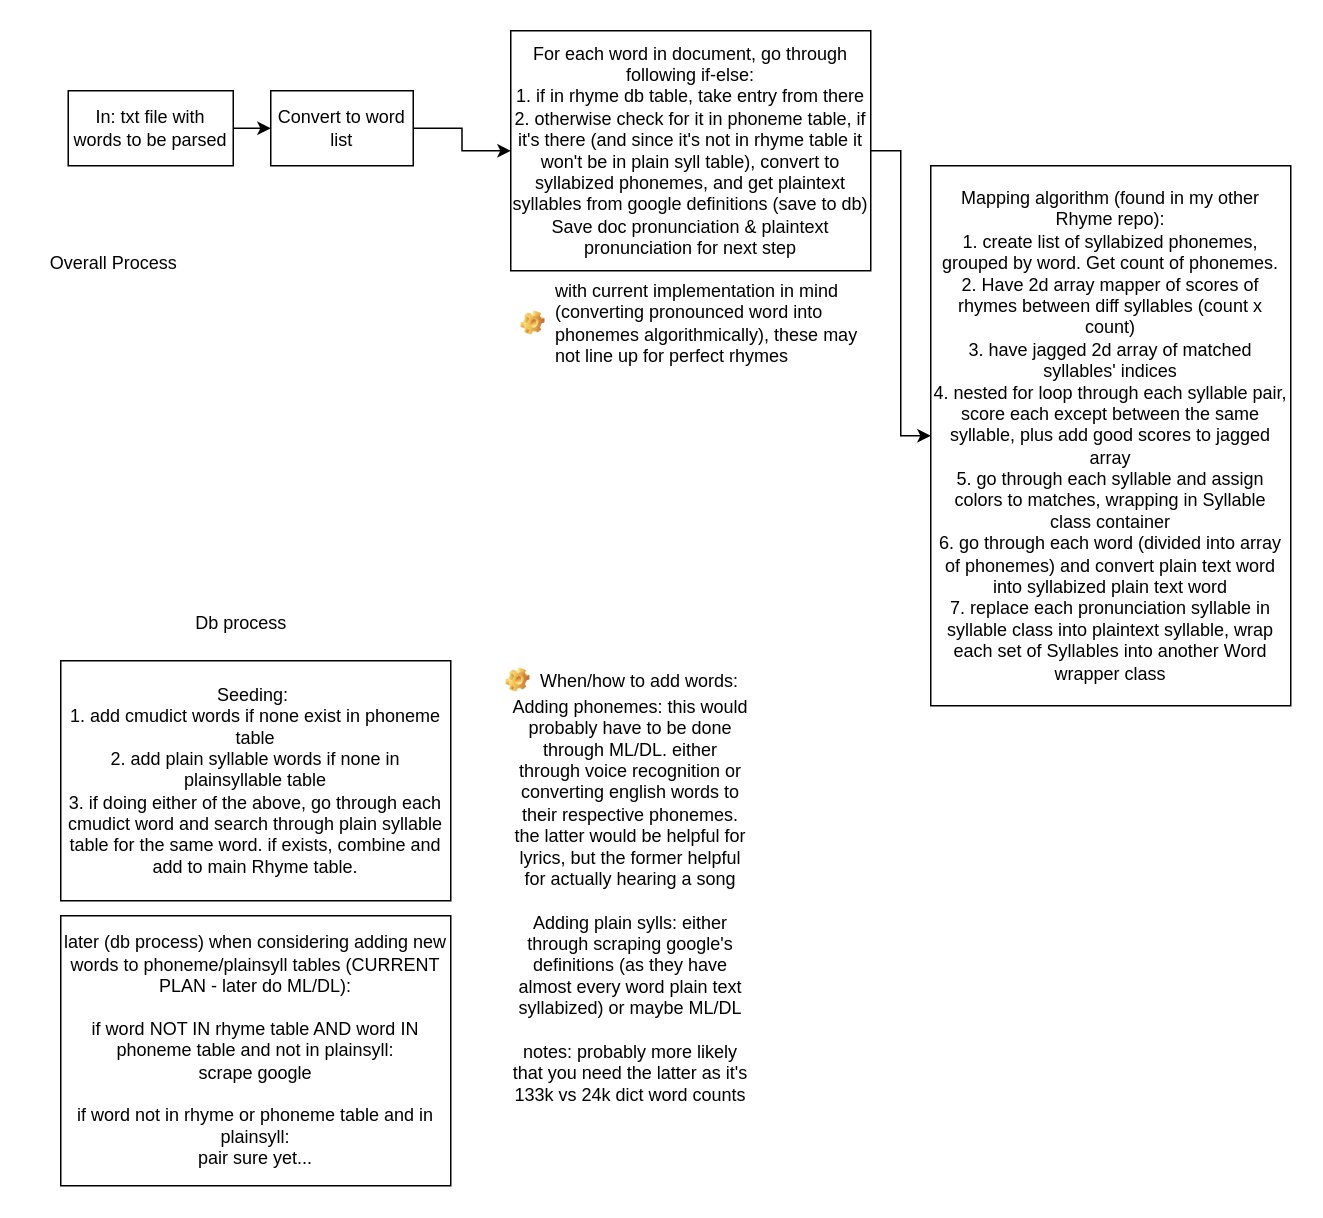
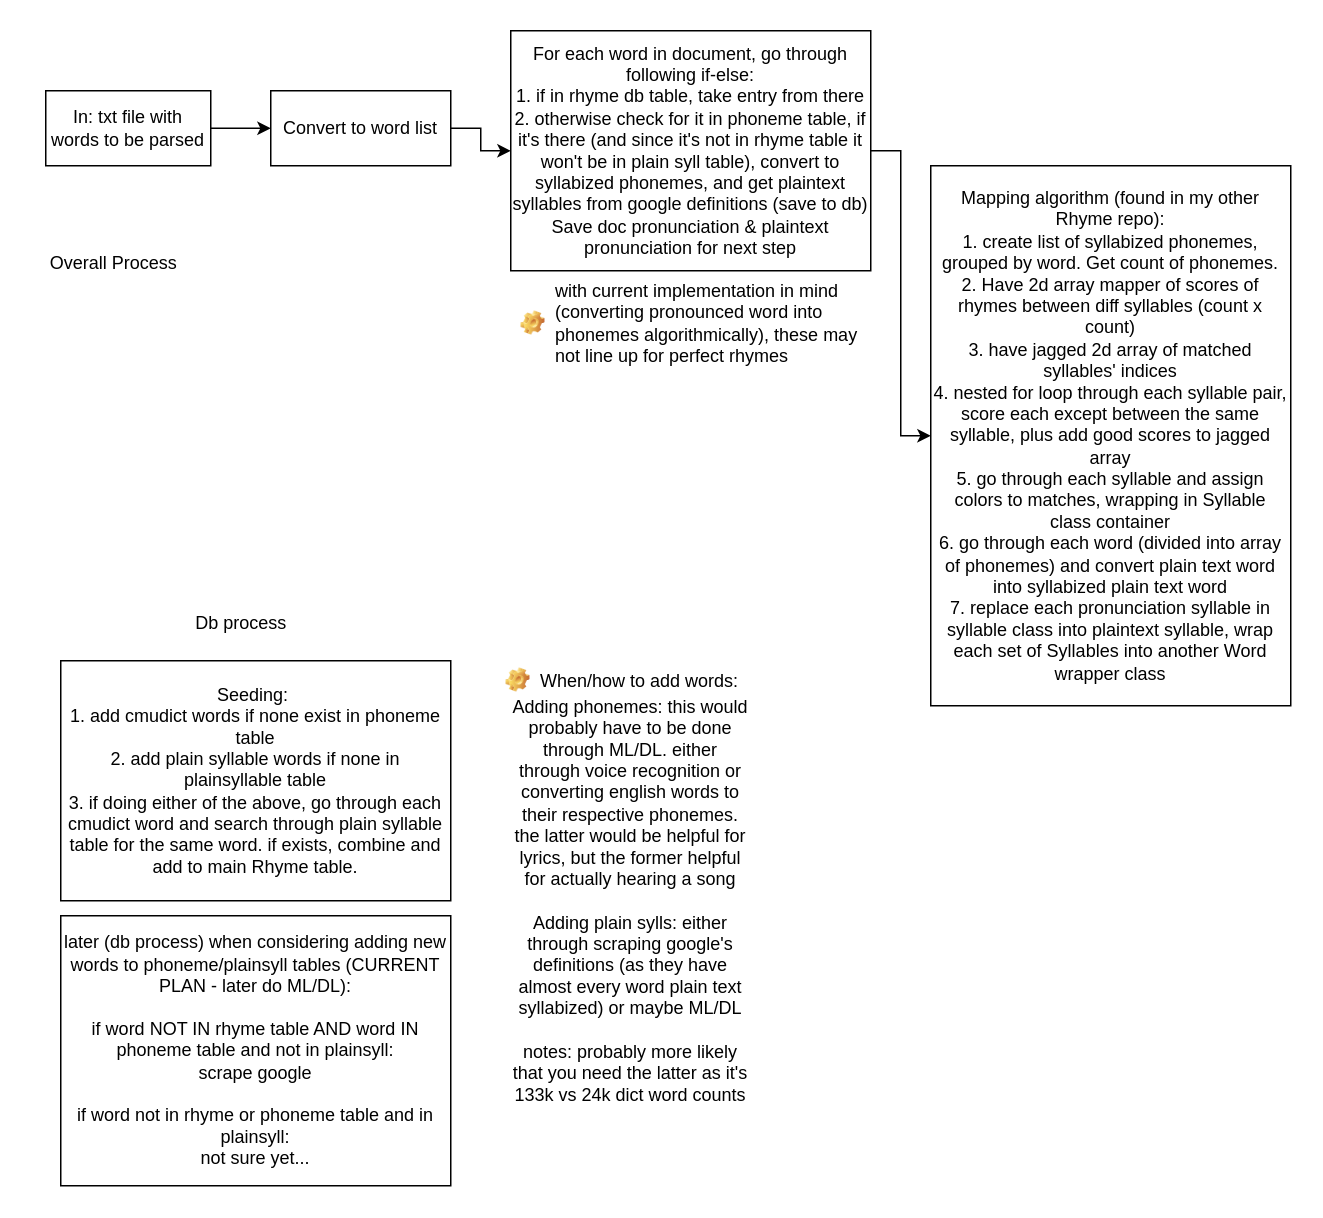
- <mxCell id="3" value="In: txt file with words to be parsed" style="html=1;whiteSpace=wrap;" parent="1" vertex="1"><mxGeometry x="45" y="60" width="110" height="50" as="geometry" /></mxCell>
+ <mxCell id="3" value="In: txt file with words to be parsed" style="html=1;whiteSpace=wrap;" parent="1" vertex="1"><mxGeometry x="30" y="60" width="110" height="50" as="geometry" /></mxCell>
- <mxCell id="5" value="Convert to word list" style="html=1;whiteSpace=wrap;" parent="1" vertex="1"><mxGeometry x="180" y="60" width="95" height="50" as="geometry" /></mxCell>
+ <mxCell id="5" value="Convert to word list" style="html=1;whiteSpace=wrap;" parent="1" vertex="1"><mxGeometry x="180" y="60" width="120" height="50" as="geometry" /></mxCell>
- <mxCell id="13" value="later (db process) when considering adding new words to phoneme/plainsyll tables (CURRENT PLAN - later do ML/DL):&lt;div&gt;&lt;br&gt;&lt;div&gt;if word NOT IN rhyme table AND word IN phoneme table and not in plainsyll:&lt;/div&gt;&lt;div&gt;scrape google&lt;/div&gt;&lt;div&gt;&lt;br&gt;&lt;/div&gt;&lt;div&gt;if word not in rhyme or phoneme table and in plainsyll:&lt;/div&gt;&lt;div&gt;pair sure yet...&lt;/div&gt;&lt;/div&gt;" style="html=1;whiteSpace=wrap;" vertex="1" parent="1"><mxGeometry x="40" y="610" width="260" height="180" as="geometry" /></mxCell>
+ <mxCell id="13" value="later (db process) when considering adding new words to phoneme/plainsyll tables (CURRENT PLAN - later do ML/DL):&lt;div&gt;&lt;br&gt;&lt;div&gt;if word NOT IN rhyme table AND word IN phoneme table and not in plainsyll:&lt;/div&gt;&lt;div&gt;scrape google&lt;/div&gt;&lt;div&gt;&lt;br&gt;&lt;/div&gt;&lt;div&gt;if word not in rhyme or phoneme table and in plainsyll:&lt;/div&gt;&lt;div&gt;not sure yet...&lt;/div&gt;&lt;/div&gt;" style="html=1;whiteSpace=wrap;" vertex="1" parent="1"><mxGeometry x="40" y="610" width="260" height="180" as="geometry" /></mxCell>
